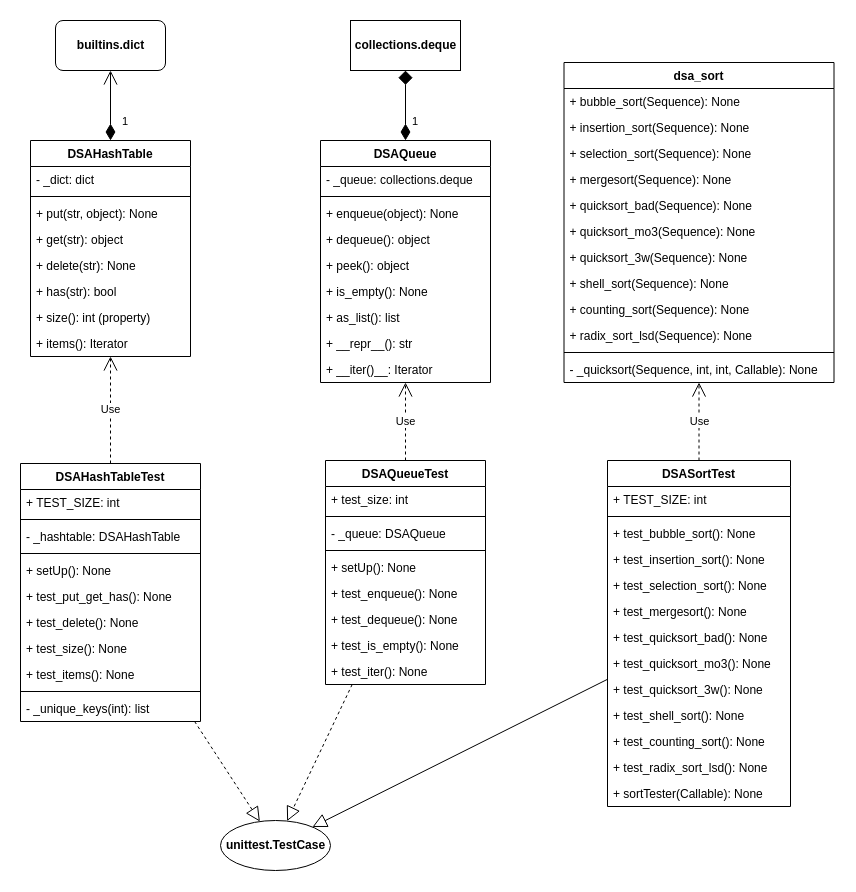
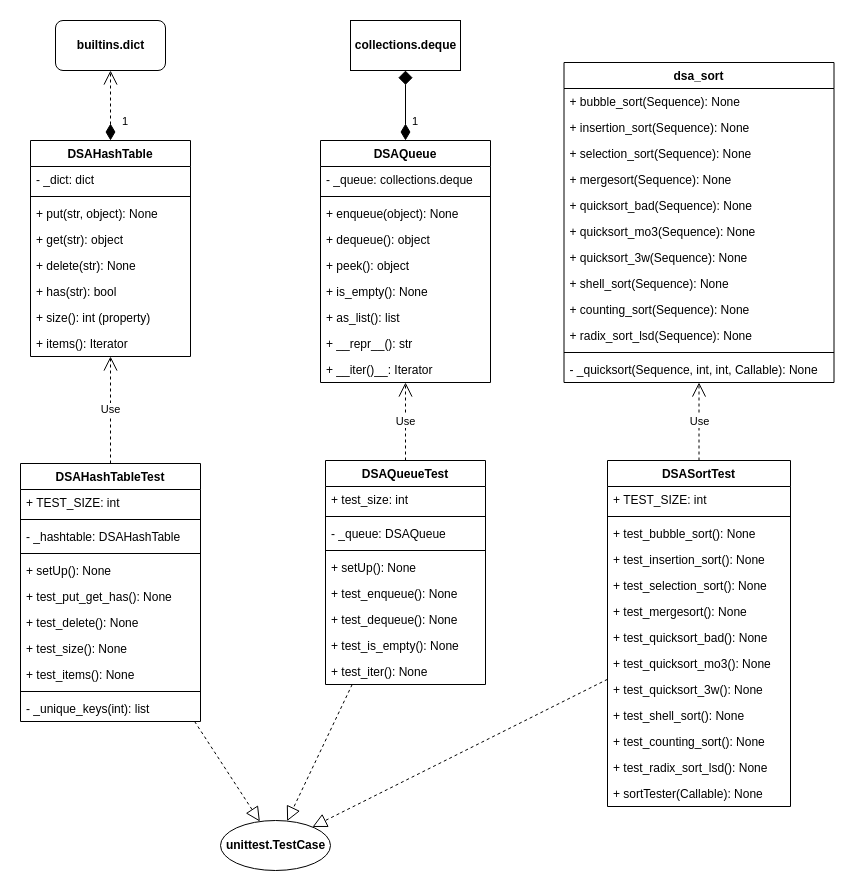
- <mxCell id="36" value="1" style="endArrow=open;html=1;endSize=12;startArrow=diamondThin;startSize=14;startFill=1;edgeStyle=orthogonalEdgeStyle;align=left;verticalAlign=bottom;" edge="1" parent="1" source="2" target="35"><mxGeometry x="-0.714" y="-10" relative="1" as="geometry"><mxPoint x="20" y="890" as="sourcePoint" /><mxPoint x="180" y="890" as="targetPoint" /><mxPoint as="offset" /></mxGeometry></mxCell>
+ <mxCell id="36" value="1" style="endArrow=open;html=1;endSize=12;startArrow=diamondThin;startSize=14;startFill=1;edgeStyle=orthogonalEdgeStyle;align=left;verticalAlign=bottom;dashed=1;" edge="1" parent="1" source="2" target="35"><mxGeometry x="-0.714" y="-10" relative="1" as="geometry"><mxPoint x="20" y="890" as="sourcePoint" /><mxPoint x="180" y="890" as="targetPoint" /><mxPoint as="offset" /></mxGeometry></mxCell>
- <mxCell id="67" value="" style="endArrow=block;dashed=0;endFill=0;endSize=12;html=1;" edge="1" parent="1" source="52" target="34"><mxGeometry width="160" relative="1" as="geometry"><mxPoint x="20" y="890" as="sourcePoint" /><mxPoint x="180" y="890" as="targetPoint" /></mxGeometry></mxCell>
+ <mxCell id="67" value="" style="endArrow=block;dashed=1;endFill=0;endSize=12;html=1;" edge="1" parent="1" source="52" target="34"><mxGeometry width="160" relative="1" as="geometry"><mxPoint x="20" y="890" as="sourcePoint" /><mxPoint x="180" y="890" as="targetPoint" /></mxGeometry></mxCell>
